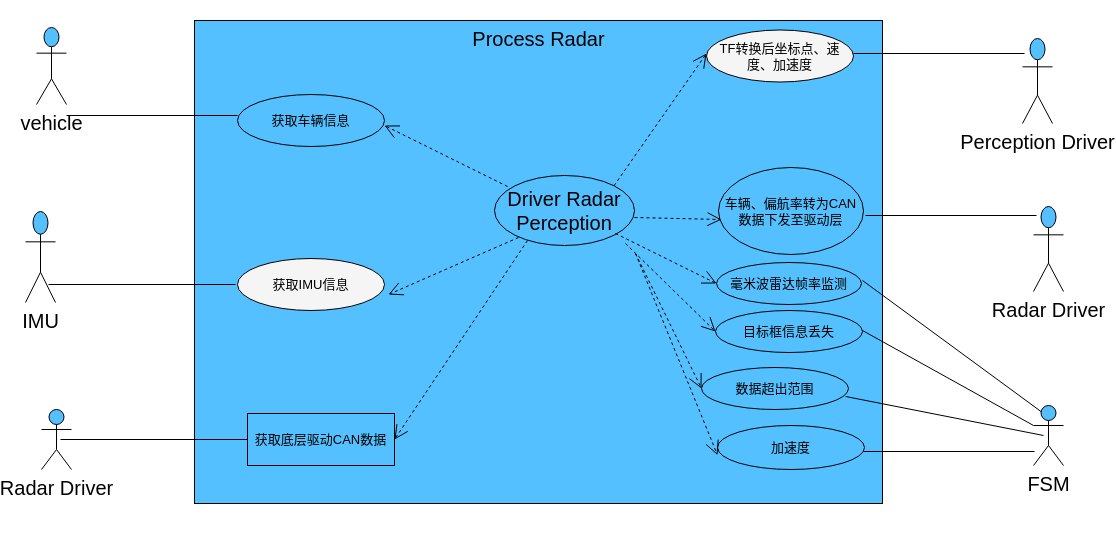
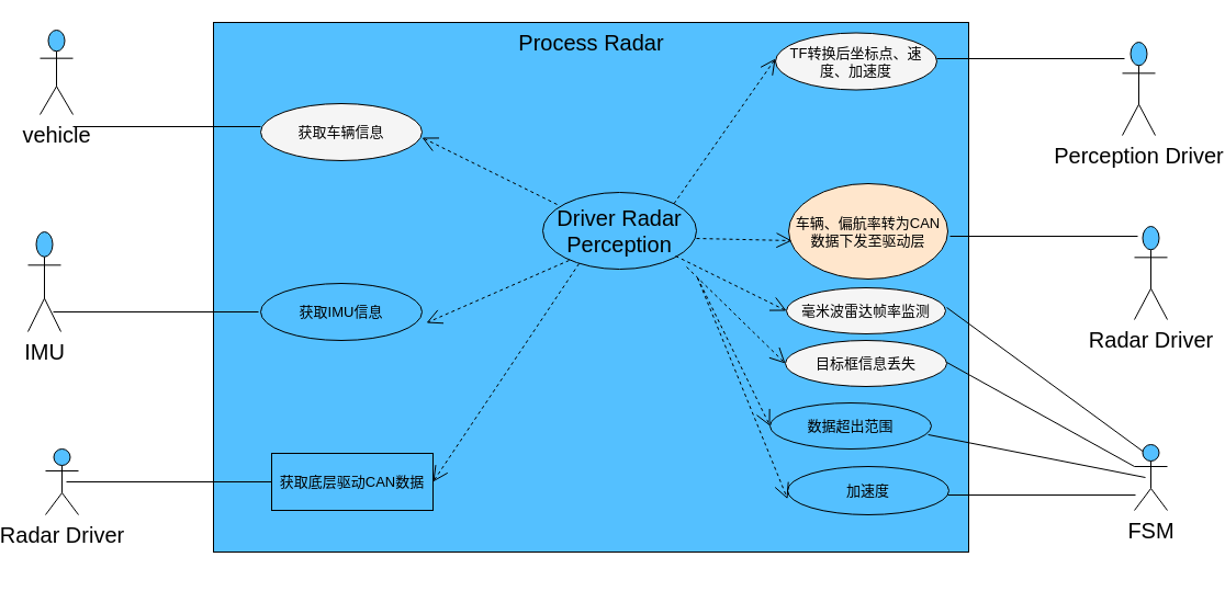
- <mxCell id="8" value="&lt;font style=&quot;font-size: 13px;&quot;&gt;获取车辆信息&lt;/font&gt;" style="ellipse;whiteSpace=wrap;html=1;fontSize=13;fillColor=#54C0FF;" vertex="1" parent="1"><mxGeometry x="232" y="94" width="147" height="52" as="geometry" /></mxCell>
+ <mxCell id="8" value="&lt;font style=&quot;font-size: 13px;&quot;&gt;获取车辆信息&lt;/font&gt;" style="ellipse;whiteSpace=wrap;html=1;fontSize=13;fillColor=#f5f5f5;" vertex="1" parent="1"><mxGeometry x="232" y="94" width="147" height="52" as="geometry" /></mxCell>
- <mxCell id="22" value="车辆、偏航率转为CAN数据下发至驱动层" style="ellipse;whiteSpace=wrap;html=1;fontSize=13;fillColor=#54C0FF;" vertex="1" parent="1"><mxGeometry x="713" y="167" width="145" height="87" as="geometry" /></mxCell>
+ <mxCell id="22" value="车辆、偏航率转为CAN数据下发至驱动层" style="ellipse;whiteSpace=wrap;html=1;fontSize=13;fillColor=#ffe6cc;" vertex="1" parent="1"><mxGeometry x="713" y="167" width="145" height="87" as="geometry" /></mxCell>
- <mxCell id="28" value="毫米波雷达帧率监测" style="ellipse;whiteSpace=wrap;html=1;fontSize=13;fillColor=#54C0FF;" vertex="1" parent="1"><mxGeometry x="711" y="262" width="145" height="42" as="geometry" /></mxCell>
+ <mxCell id="28" value="毫米波雷达帧率监测" style="ellipse;whiteSpace=wrap;html=1;fontSize=13;fillColor=#f5f5f5;" vertex="1" parent="1"><mxGeometry x="711" y="262" width="145" height="42" as="geometry" /></mxCell>
- <mxCell id="26" value="获取IMU信息" style="ellipse;whiteSpace=wrap;html=1;fontSize=13;fillColor=#f5f5f5;" vertex="1" parent="1"><mxGeometry x="232" y="258" width="147" height="52" as="geometry" /></mxCell>
+ <mxCell id="26" value="获取IMU信息" style="ellipse;whiteSpace=wrap;html=1;fontSize=13;fillColor=#54C0FF;" vertex="1" parent="1"><mxGeometry x="232" y="258" width="147" height="52" as="geometry" /></mxCell>
- <mxCell id="29" value="目标框信息丢失" style="ellipse;whiteSpace=wrap;html=1;fontSize=13;fillColor=#54C0FF;" vertex="1" parent="1"><mxGeometry x="710" y="310" width="147" height="42" as="geometry" /></mxCell>
+ <mxCell id="29" value="目标框信息丢失" style="ellipse;whiteSpace=wrap;html=1;fontSize=13;fillColor=#f5f5f5;" vertex="1" parent="1"><mxGeometry x="710" y="310" width="147" height="42" as="geometry" /></mxCell>
